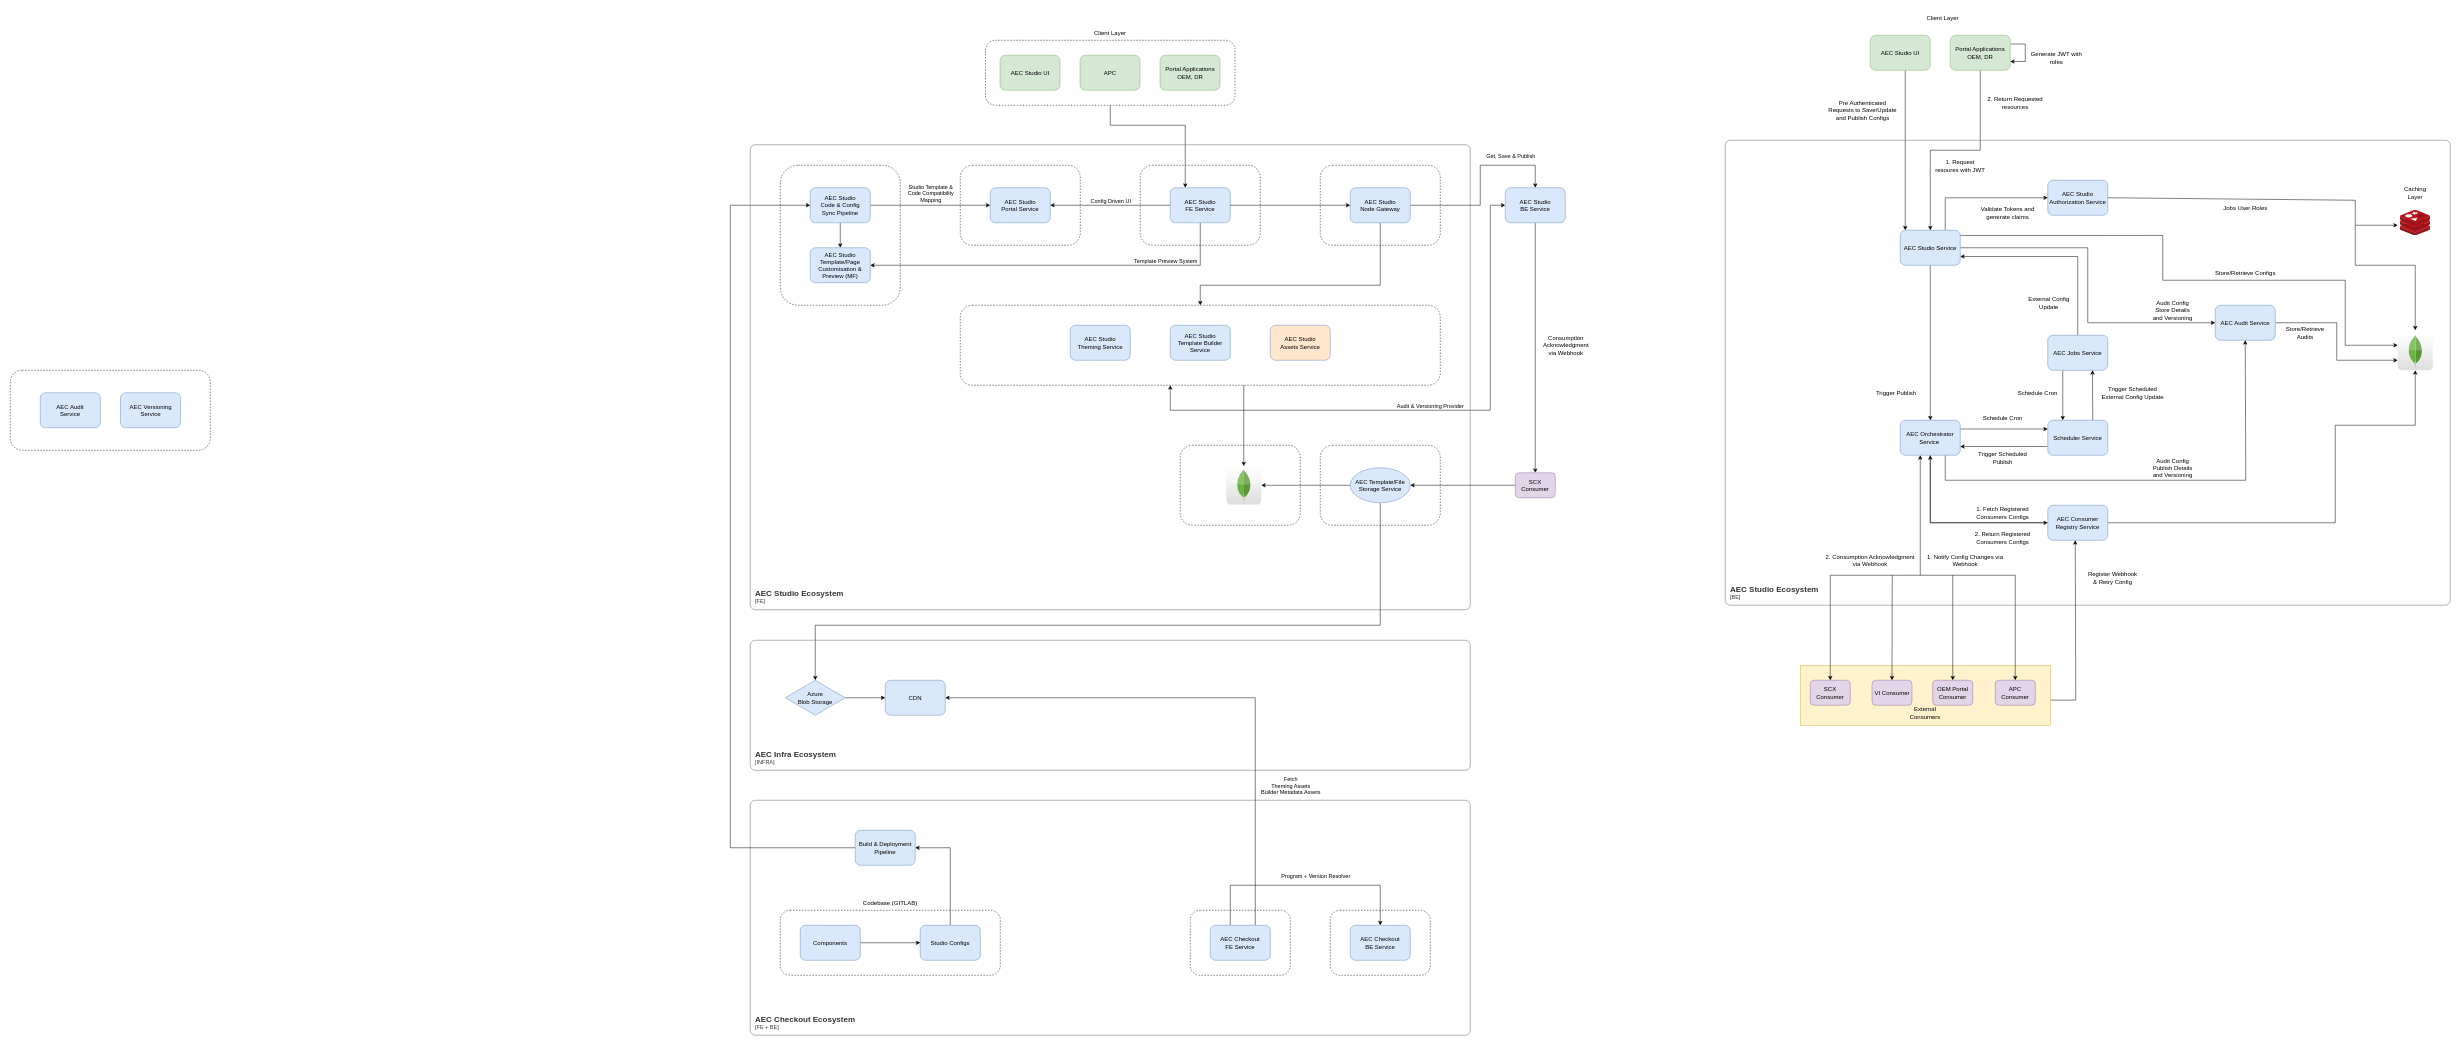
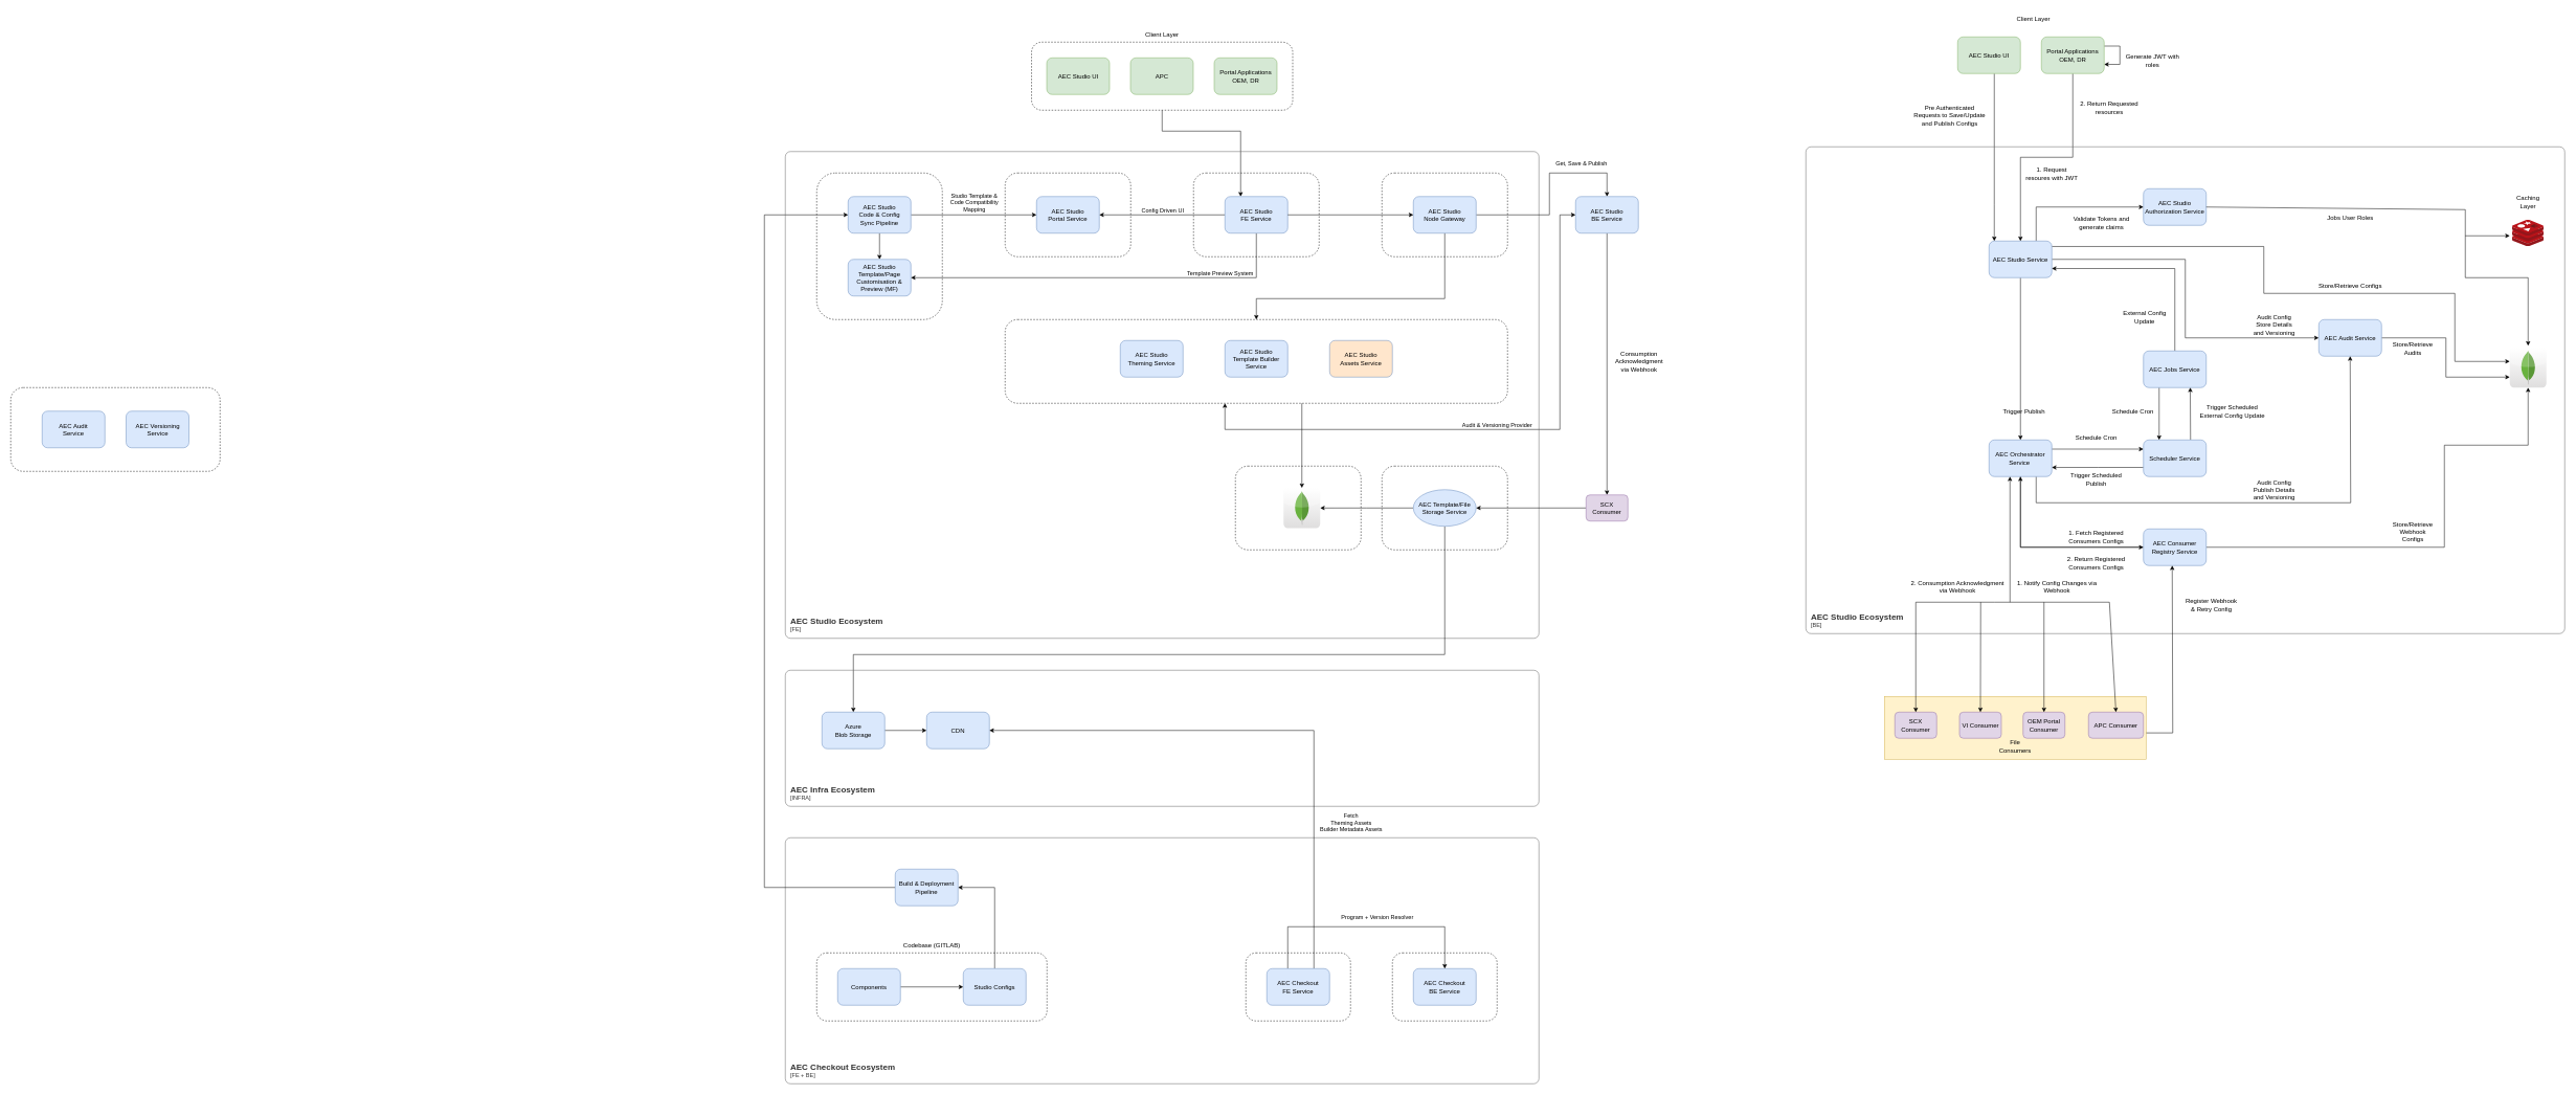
- <mxCell id="33" value="Trigger Publish" style="text;html=1;align=center;verticalAlign=middle;whiteSpace=wrap;rounded=0;" parent="1" vertex="1"><mxGeometry x="3724" y="760" width="136" height="50" as="geometry" /></mxCell>
+ <mxCell id="33" value="Trigger Publish" style="text;html=1;align=center;verticalAlign=middle;whiteSpace=wrap;rounded=0;" parent="1" vertex="1"><mxGeometry x="3799" y="760" width="136" height="50" as="geometry" /></mxCell>
+ <mxCell id="63" value="Store/Retrieve Webhook Configs" style="text;html=1;align=center;verticalAlign=middle;whiteSpace=wrap;rounded=0;" parent="1" vertex="1"><mxGeometry x="4580" y="1000" width="60" height="30" as="geometry" /></mxCell>
- <mxCell id="69" value="APC Consumer" style="rounded=1;whiteSpace=wrap;html=1;fillColor=#e1d5e7;strokeColor=#9673a6;" parent="1" vertex="1"><mxGeometry x="3990" y="1360" width="80" height="50" as="geometry" /></mxCell>
+ <mxCell id="69" value="APC Consumer" style="rounded=1;whiteSpace=wrap;html=1;fillColor=#e1d5e7;strokeColor=#9673a6;" parent="1" vertex="1"><mxGeometry x="3990" y="1360" width="105" height="50" as="geometry" /></mxCell>
- <mxCell id="126" value="Azure&lt;br&gt;Blob Storage" style="rhombus;whiteSpace=wrap;html=1;fillColor=#dae8fc;strokeColor=#6c8ebf;" vertex="1" parent="1"><mxGeometry x="1570" y="1360" width="120" height="70" as="geometry" /></mxCell>
+ <mxCell id="126" value="Azure&lt;br&gt;Blob Storage" style="rounded=1;whiteSpace=wrap;html=1;fillColor=#dae8fc;strokeColor=#6c8ebf;" vertex="1" parent="1"><mxGeometry x="1570" y="1360" width="120" height="70" as="geometry" /></mxCell>
- <mxCell id="74" value="External Consumers" style="text;html=1;align=center;verticalAlign=middle;whiteSpace=wrap;rounded=0;" parent="1" vertex="1"><mxGeometry x="3820" y="1410" width="60" height="30" as="geometry" /></mxCell>
+ <mxCell id="74" value="File Consumers" style="text;html=1;align=center;verticalAlign=middle;whiteSpace=wrap;rounded=0;" parent="1" vertex="1"><mxGeometry x="3820" y="1410" width="60" height="30" as="geometry" /></mxCell>
